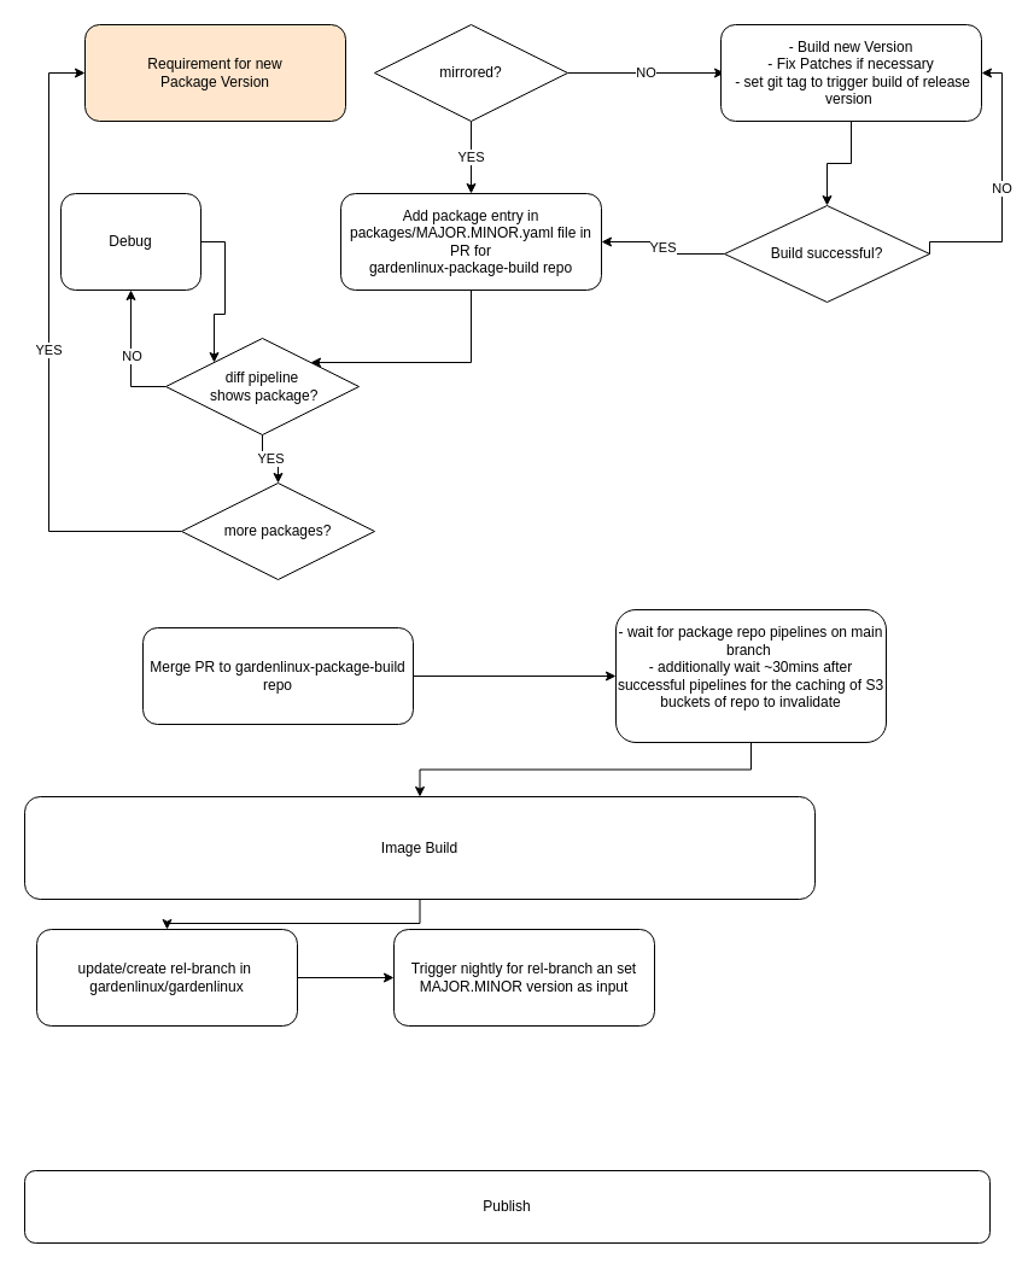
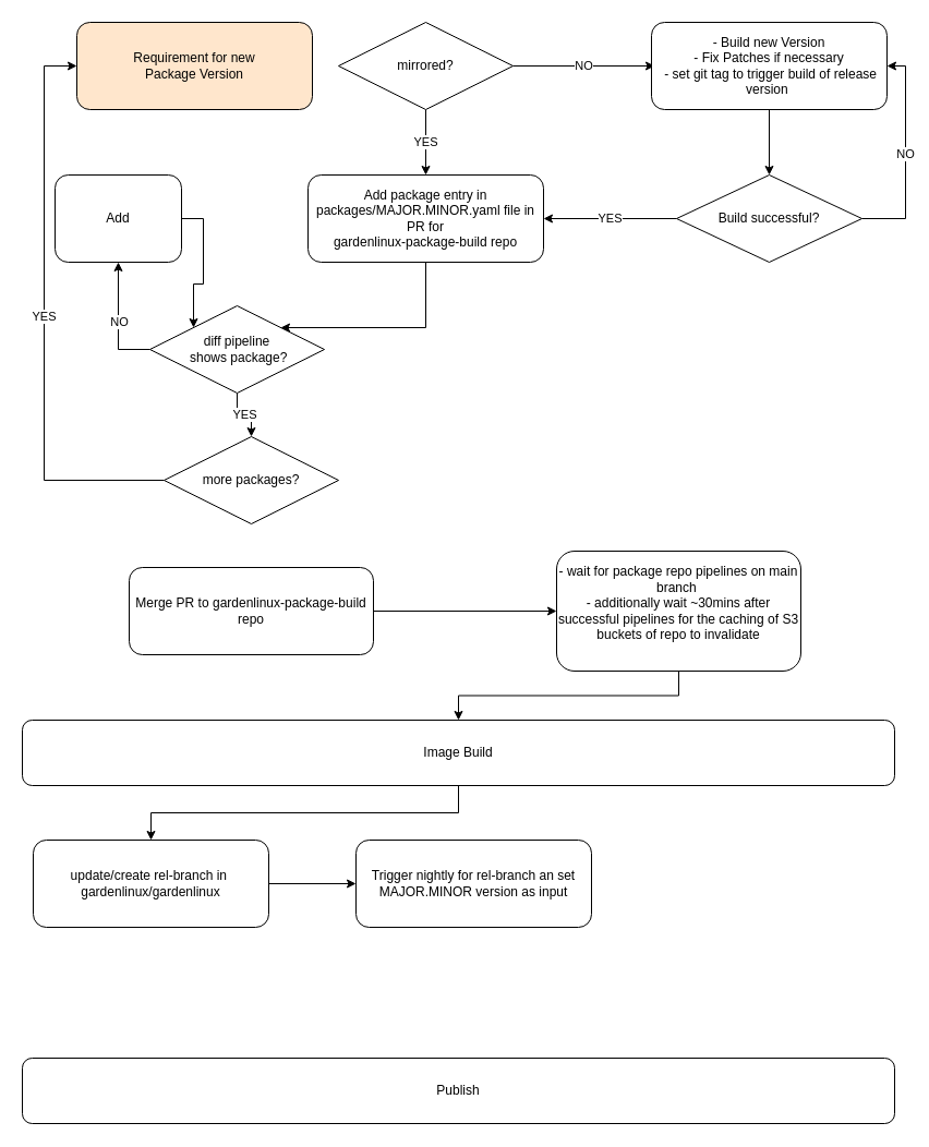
- <mxCell id="23" value="Debug" style="rounded=1;whiteSpace=wrap;html=1;" vertex="1" parent="1"><mxGeometry x="50" y="160" width="116" height="80" as="geometry" /></mxCell>
+ <mxCell id="23" value="Add" style="rounded=1;whiteSpace=wrap;html=1;" vertex="1" parent="1"><mxGeometry x="50" y="160" width="116" height="80" as="geometry" /></mxCell>
- <mxCell id="18" value="Build successful?" style="rhombus;whiteSpace=wrap;html=1;" vertex="1" parent="1"><mxGeometry x="600" y="170" width="170" height="80" as="geometry" /></mxCell>
+ <mxCell id="18" value="Build successful?" style="rhombus;whiteSpace=wrap;html=1;" vertex="1" parent="1"><mxGeometry x="620" y="160" width="170" height="80" as="geometry" /></mxCell>
- <mxCell id="3" value="Image Build" style="rounded=1;whiteSpace=wrap;html=1;" vertex="1" parent="1"><mxGeometry x="20" y="660" width="655" height="85" as="geometry" /></mxCell>
+ <mxCell id="3" value="Image Build" style="rounded=1;whiteSpace=wrap;html=1;" vertex="1" parent="1"><mxGeometry y="660" width="800" height="60" as="geometry" x="20" /></mxCell>
